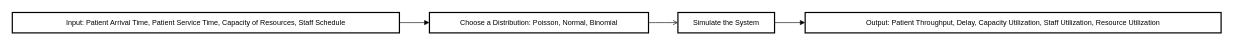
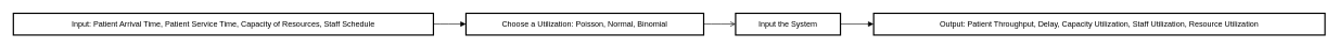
- <mxCell id="3" value="Choose a Distribution: Poisson, Normal, Binomial" style="whiteSpace=wrap;strokeWidth=2;" vertex="1" parent="1"><mxGeometry x="715" width="365" height="34" as="geometry" y="20" /></mxCell>
+ <mxCell id="3" value="Choose a Utilization: Poisson, Normal, Binomial" style="whiteSpace=wrap;strokeWidth=2;" vertex="1" parent="1"><mxGeometry x="715" width="365" height="34" as="geometry" y="20" /></mxCell>
- <mxCell id="4" value="Simulate the System" style="whiteSpace=wrap;strokeWidth=2;" vertex="1" parent="1"><mxGeometry x="1129" width="161" height="34" as="geometry" y="20" /></mxCell>
+ <mxCell id="4" value="Input the System" style="whiteSpace=wrap;strokeWidth=2;" vertex="1" parent="1"><mxGeometry x="1129" width="161" height="34" as="geometry" y="20" /></mxCell>
